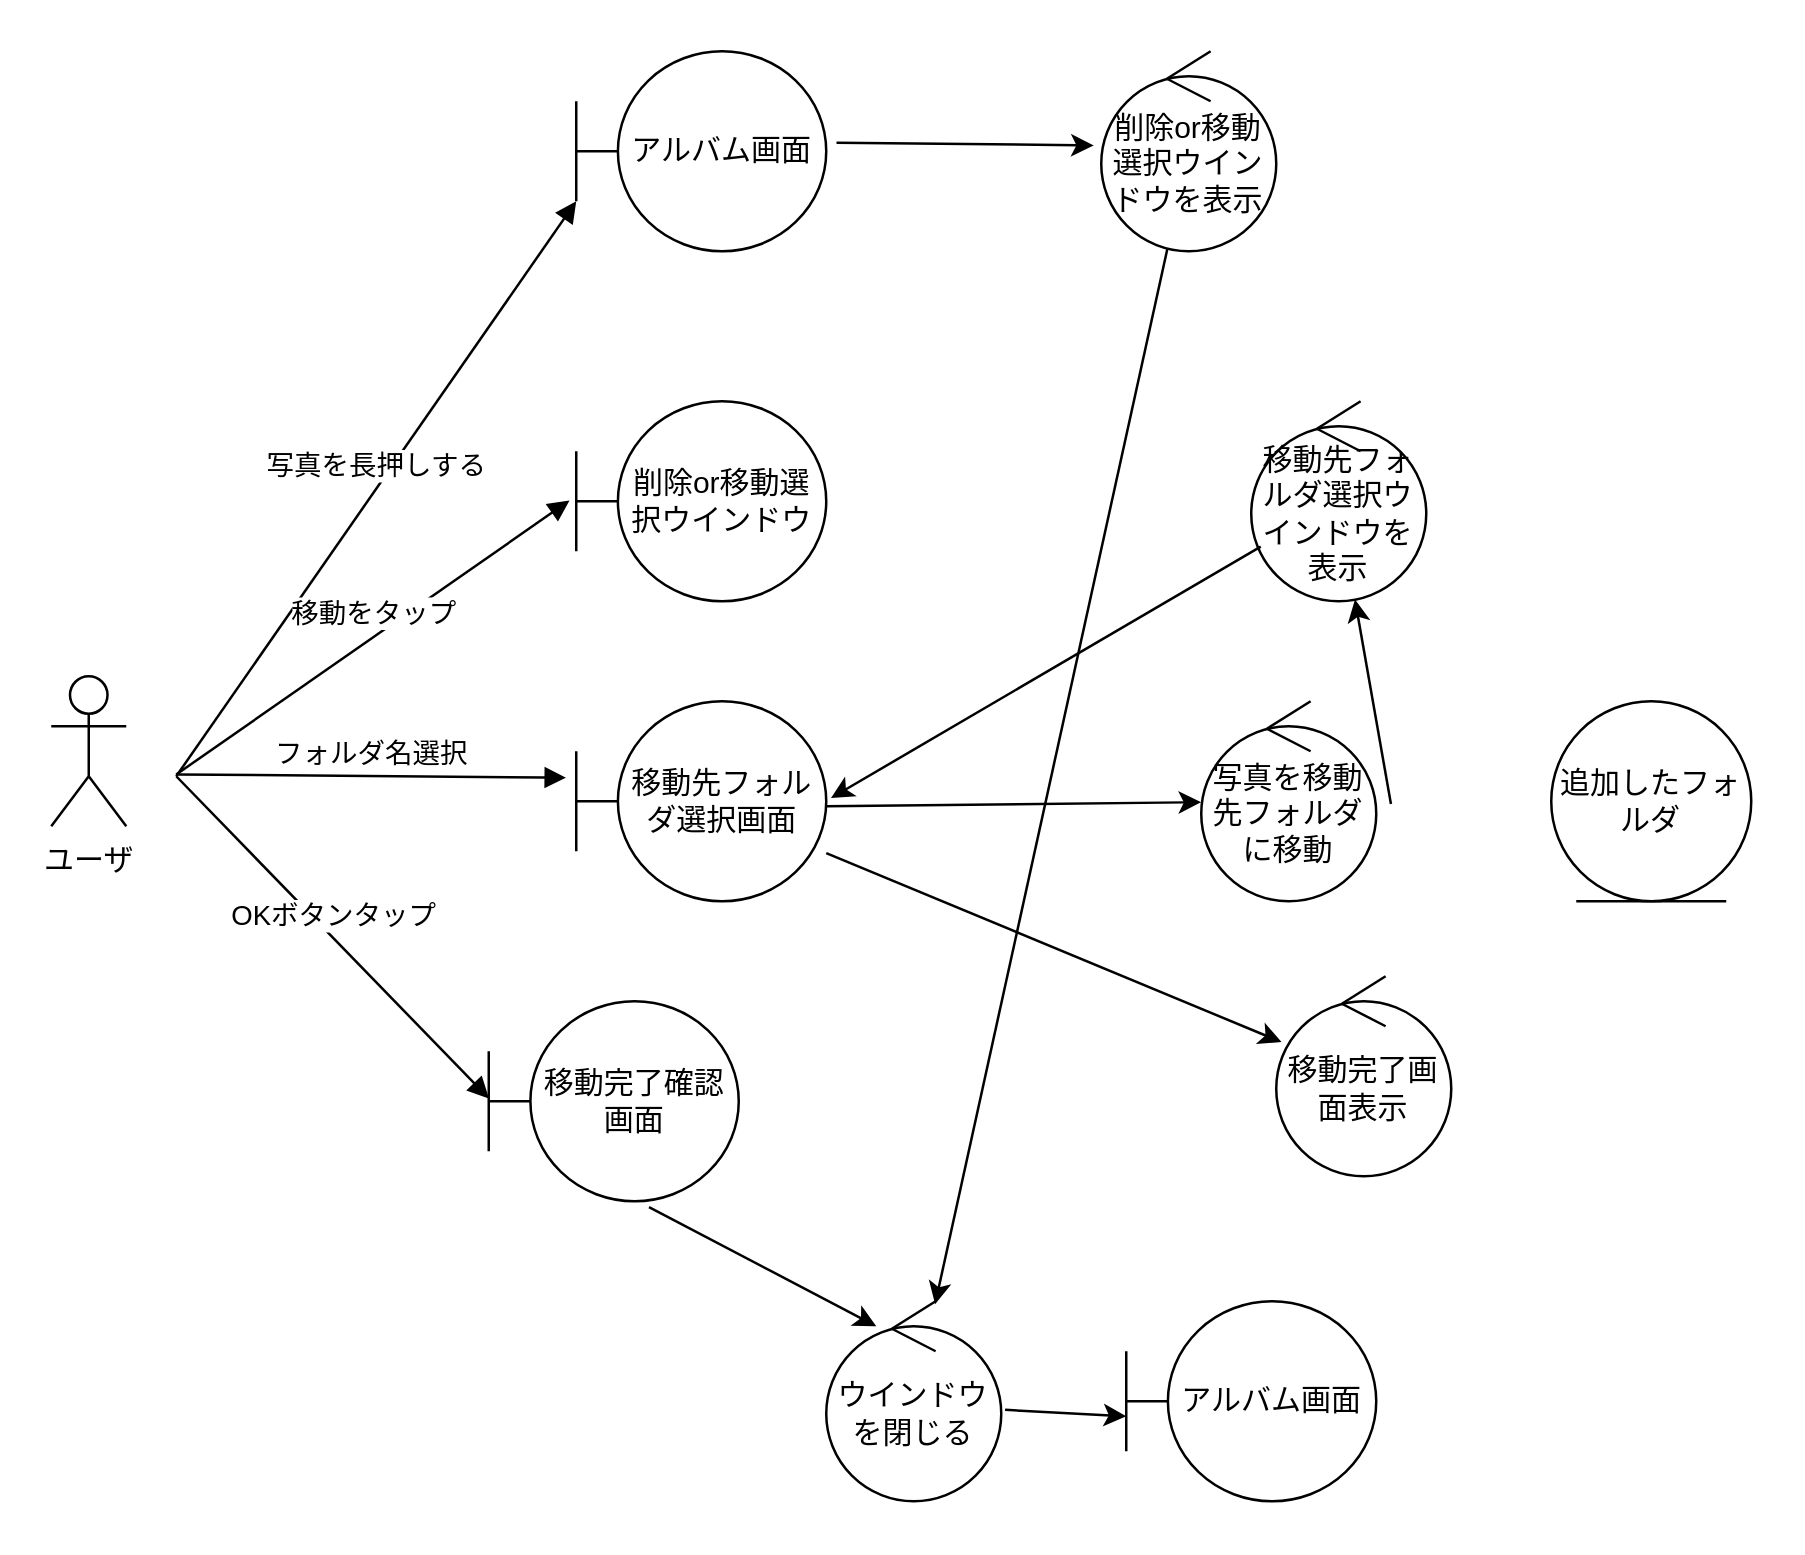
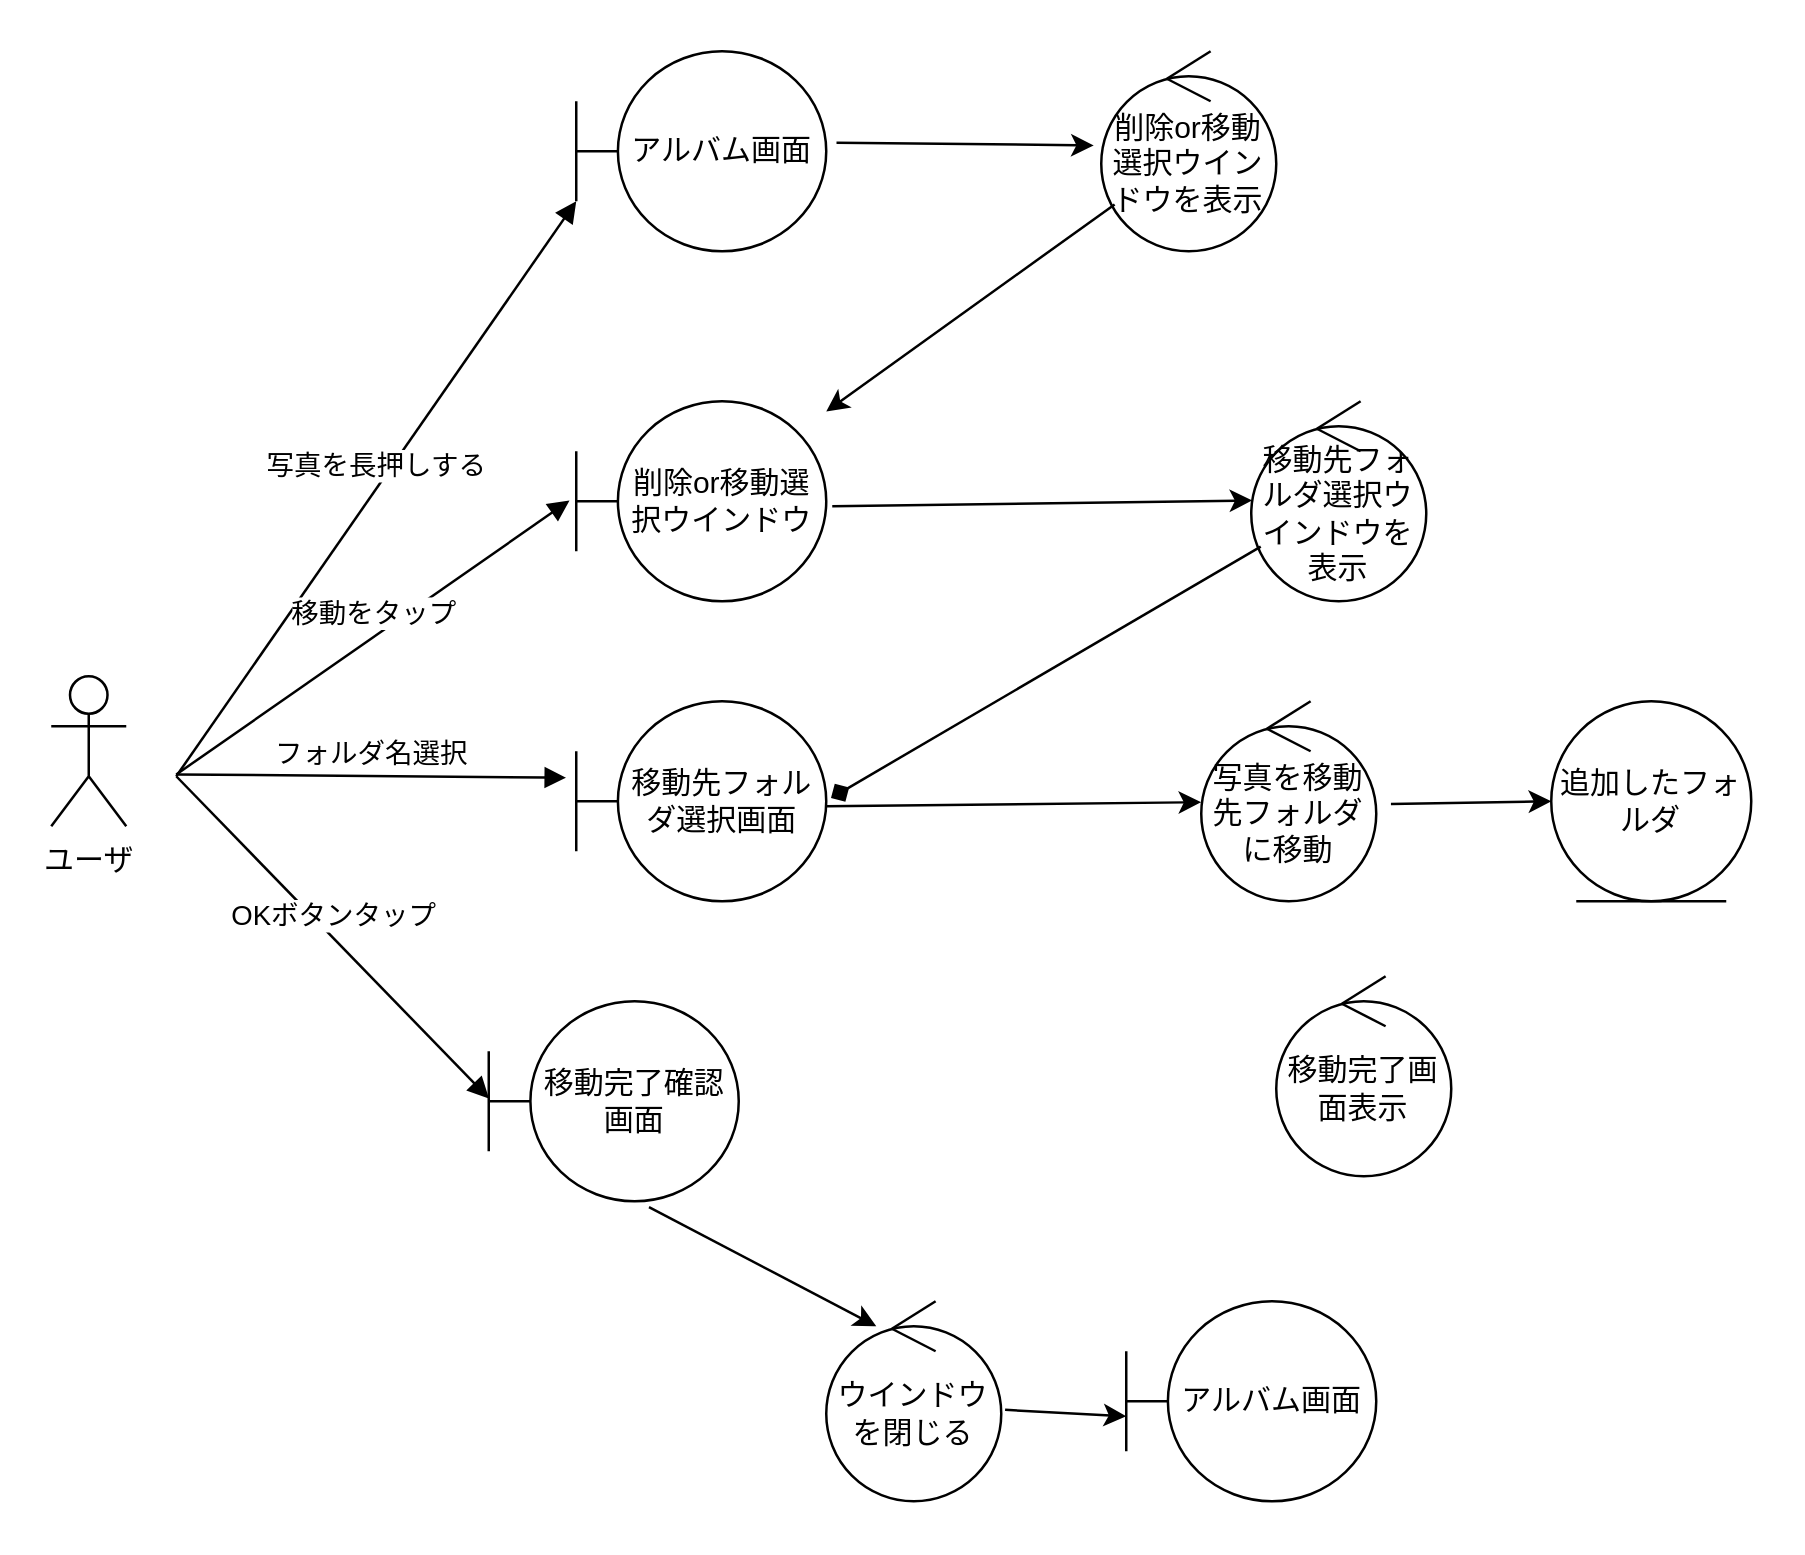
+ <mxCell id="11" value="" style="endArrow=classic;html=1;exitX=1.024;exitY=0.525;exitDx=0;exitDy=0;exitPerimeter=0;entryX=0.006;entryY=0.496;entryDx=0;entryDy=0;entryPerimeter=0;" edge="1" parent="1" source="8" target="10"><mxGeometry width="50" height="50" relative="1" as="geometry"><mxPoint x="370" y="380" as="sourcePoint" /><mxPoint x="420" y="330" as="targetPoint" /></mxGeometry></mxCell>
- <mxCell id="18" value="" style="endArrow=classic;html=1;exitX=1.084;exitY=0.514;exitDx=0;exitDy=0;exitPerimeter=0;" edge="1" parent="1" source="14" target="10"><mxGeometry width="50" height="50" relative="1" as="geometry"><mxPoint x="370" y="380" as="sourcePoint" /><mxPoint x="420" y="330" as="targetPoint" /></mxGeometry></mxCell>
+ <mxCell id="18" value="" style="endArrow=classic;html=1;exitX=1.084;exitY=0.514;exitDx=0;exitDy=0;exitPerimeter=0;entryX=0;entryY=0.5;entryDx=0;entryDy=0;" edge="1" parent="1" source="14" target="17"><mxGeometry width="50" height="50" relative="1" as="geometry"><mxPoint x="370" y="380" as="sourcePoint" /><mxPoint x="420" y="330" as="targetPoint" /></mxGeometry></mxCell>
- <mxCell id="15" value="" style="endArrow=classic;html=1;entryX=1.019;entryY=0.484;entryDx=0;entryDy=0;entryPerimeter=0;" edge="1" parent="1" source="10" target="12"><mxGeometry width="50" height="50" relative="1" as="geometry"><mxPoint x="370" y="380" as="sourcePoint" /><mxPoint x="420" y="330" as="targetPoint" /></mxGeometry></mxCell>
+ <mxCell id="15" value="" style="endArrow=diamond;html=1;entryX=1.019;entryY=0.484;entryDx=0;entryDy=0;entryPerimeter=0;" edge="1" parent="1" source="10" target="12"><mxGeometry width="50" height="50" relative="1" as="geometry"><mxPoint x="370" y="380" as="sourcePoint" /><mxPoint x="420" y="330" as="targetPoint" /></mxGeometry></mxCell>
- <mxCell id="20" value="" style="endArrow=classic;html=1;" edge="1" parent="1" source="12" target="19"><mxGeometry width="50" height="50" relative="1" as="geometry"><mxPoint x="370" y="380" as="sourcePoint" /><mxPoint x="420" y="330" as="targetPoint" /></mxGeometry></mxCell>
- <mxCell id="6" value="" style="endArrow=classic;html=1;" edge="1" parent="1" source="5" target="23"><mxGeometry width="50" height="50" relative="1" as="geometry"><mxPoint x="370" y="380" as="sourcePoint" /><mxPoint x="350" y="250" as="targetPoint" /></mxGeometry></mxCell>
+ <mxCell id="6" value="" style="endArrow=classic;html=1;" edge="1" parent="1" source="5" target="8"><mxGeometry width="50" height="50" relative="1" as="geometry"><mxPoint x="370" y="380" as="sourcePoint" /><mxPoint x="350" y="250" as="targetPoint" /></mxGeometry></mxCell>
